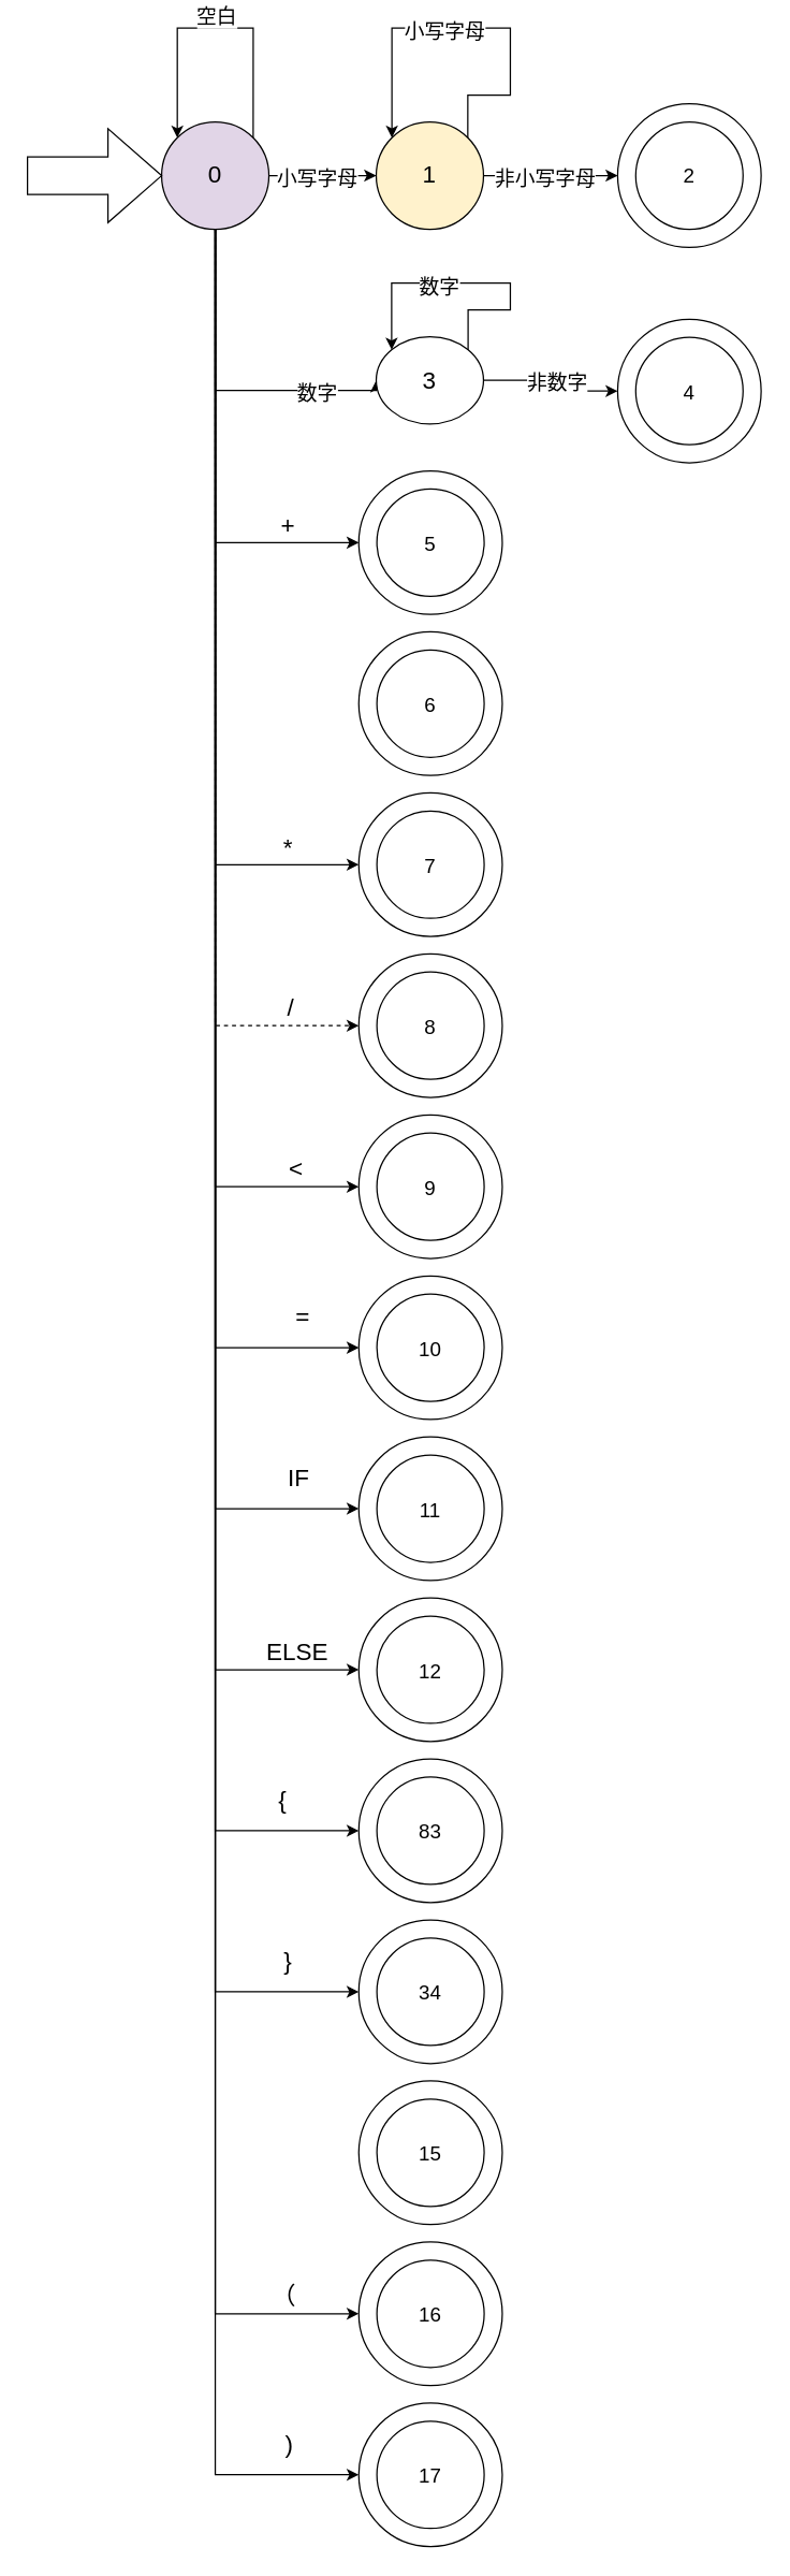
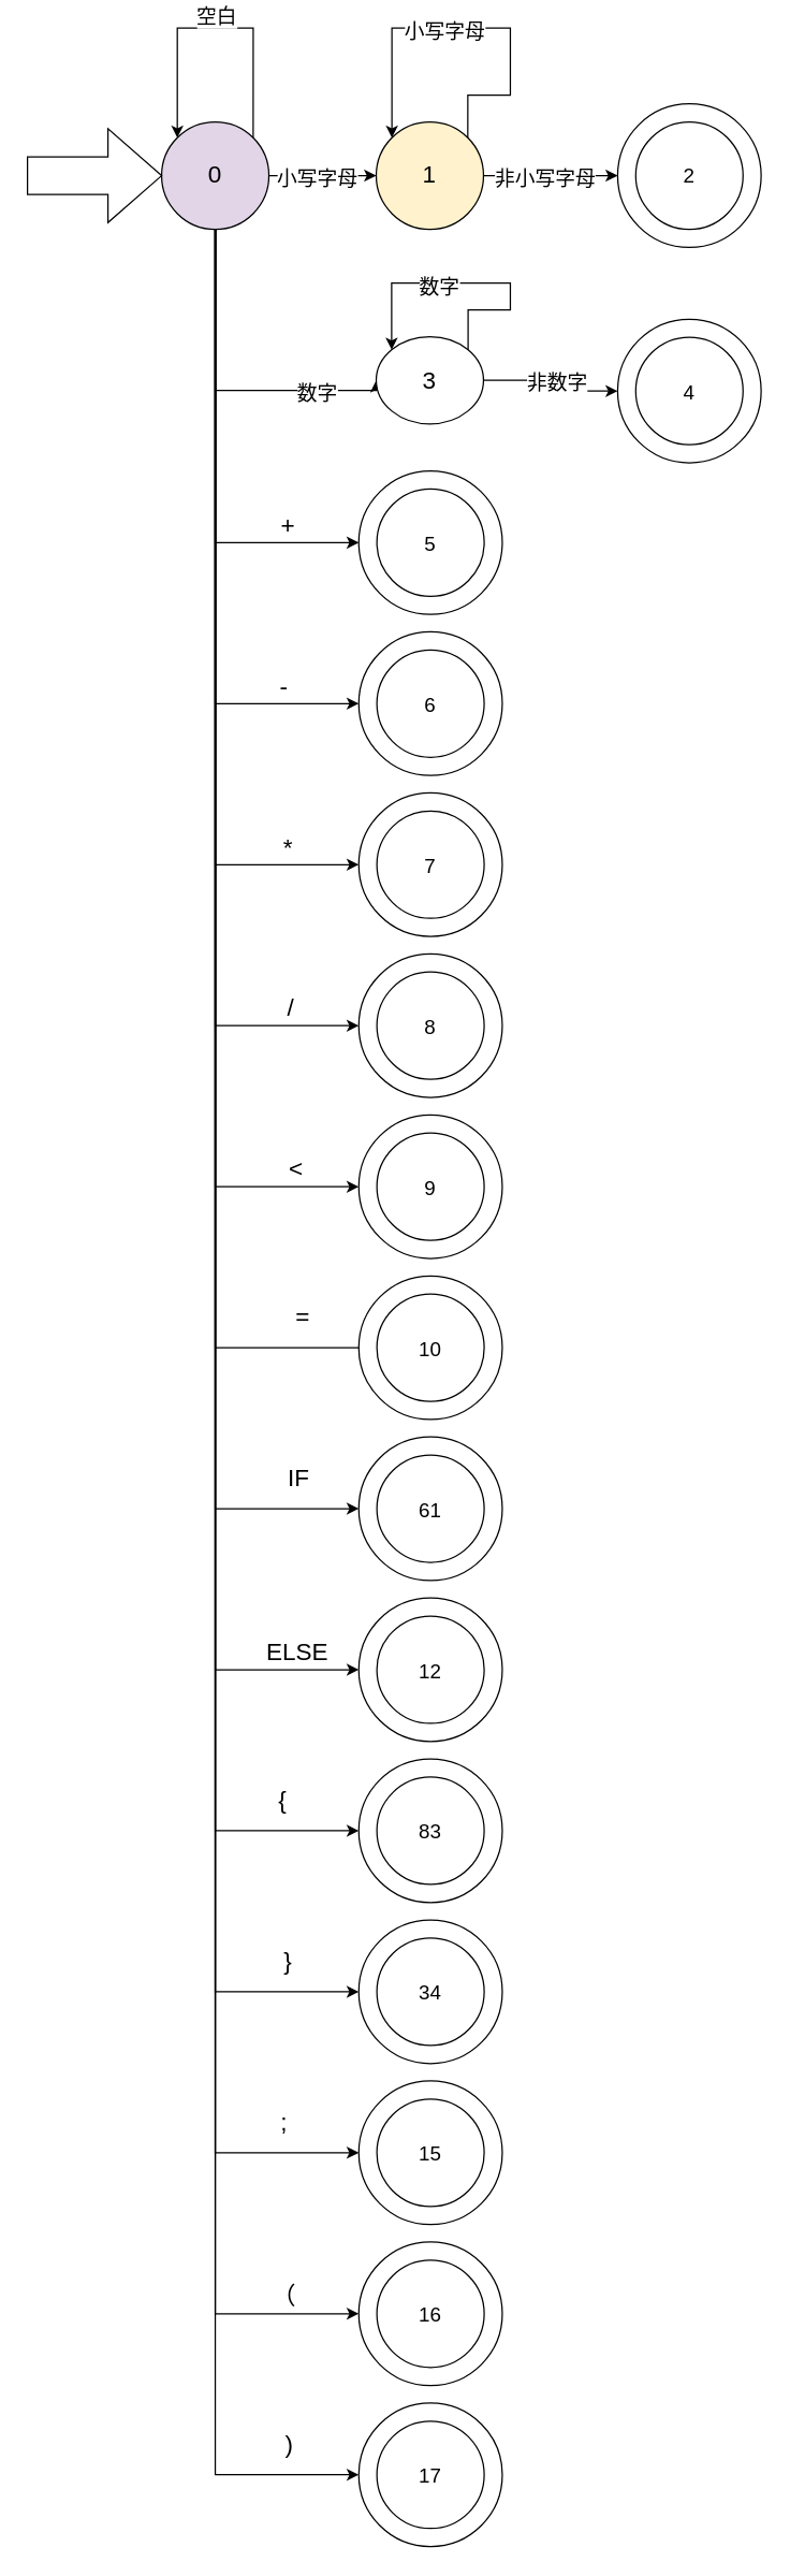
+ <mxCell id="8" style="edgeStyle=orthogonalEdgeStyle;rounded=0;orthogonalLoop=1;jettySize=auto;html=1;entryX=0;entryY=0.5;entryDx=0;entryDy=0;fontFamily=Helvetica;fontSize=15;fontColor=default;labelBackgroundColor=default;resizable=0;" parent="1" source="32" target="54" edge="1"><mxGeometry relative="1" as="geometry"><Array as="points"><mxPoint x="160" y="524" /></Array></mxGeometry></mxCell>
+ <mxCell id="9" value="-" style="edgeLabel;html=1;align=center;verticalAlign=middle;resizable=0;points=[];strokeColor=default;fontFamily=Helvetica;fontSize=18;fontColor=default;fillColor=default;" parent="8" vertex="1" connectable="0"><mxGeometry x="0.709" y="1" relative="1" as="geometry"><mxPoint x="11" y="-12" as="offset" /></mxGeometry></mxCell>
- <mxCell id="12" style="edgeStyle=orthogonalEdgeStyle;rounded=0;orthogonalLoop=1;jettySize=auto;html=1;entryX=0;entryY=0.5;entryDx=0;entryDy=0;fontFamily=Helvetica;fontSize=18;fontColor=default;labelBackgroundColor=default;resizable=0;dashed=1;" parent="1" source="32" target="63" edge="1"><mxGeometry relative="1" as="geometry"><Array as="points"><mxPoint x="160" y="764" /></Array></mxGeometry></mxCell>
+ <mxCell id="12" style="edgeStyle=orthogonalEdgeStyle;rounded=0;orthogonalLoop=1;jettySize=auto;html=1;entryX=0;entryY=0.5;entryDx=0;entryDy=0;fontFamily=Helvetica;fontSize=18;fontColor=default;labelBackgroundColor=default;resizable=0;" parent="1" source="32" target="63" edge="1"><mxGeometry relative="1" as="geometry"><Array as="points"><mxPoint x="160" y="764" /></Array></mxGeometry></mxCell>
- <mxCell id="16" style="edgeStyle=orthogonalEdgeStyle;rounded=0;orthogonalLoop=1;jettySize=auto;html=1;entryX=0;entryY=0.5;entryDx=0;entryDy=0;fontFamily=Helvetica;fontSize=18;fontColor=default;labelBackgroundColor=default;resizable=0;" parent="1" source="32" target="69" edge="1"><mxGeometry relative="1" as="geometry"><Array as="points"><mxPoint x="160" y="1004" /></Array></mxGeometry></mxCell>
+ <mxCell id="16" style="edgeStyle=orthogonalEdgeStyle;rounded=0;orthogonalLoop=1;jettySize=auto;html=1;entryX=0;entryY=0.5;entryDx=0;entryDy=0;fontFamily=Helvetica;fontSize=18;fontColor=default;labelBackgroundColor=default;resizable=0;endArrow=none;" parent="1" source="32" target="69" edge="1"><mxGeometry relative="1" as="geometry"><Array as="points"><mxPoint x="160" y="1004" /></Array></mxGeometry></mxCell>
- <mxCell id="72" value="11" style="ellipse;whiteSpace=wrap;html=1;aspect=fixed;strokeColor=default;align=center;verticalAlign=middle;fontFamily=Helvetica;fontSize=15;fontColor=default;fillColor=none;labelBackgroundColor=default;resizable=0;" parent="70" vertex="1"><mxGeometry width="107" height="107" as="geometry" /></mxCell>
+ <mxCell id="72" value="61" style="ellipse;whiteSpace=wrap;html=1;aspect=fixed;strokeColor=default;align=center;verticalAlign=middle;fontFamily=Helvetica;fontSize=15;fontColor=default;fillColor=none;labelBackgroundColor=default;resizable=0;" parent="70" vertex="1"><mxGeometry width="107" height="107" as="geometry" /></mxCell>
+ <mxCell id="26" style="edgeStyle=orthogonalEdgeStyle;rounded=0;orthogonalLoop=1;jettySize=auto;html=1;entryX=0;entryY=0.5;entryDx=0;entryDy=0;fontFamily=Helvetica;fontSize=18;fontColor=default;labelBackgroundColor=default;resizable=0;" parent="1" source="32" target="84" edge="1"><mxGeometry relative="1" as="geometry"><Array as="points"><mxPoint x="160" y="1604" /></Array></mxGeometry></mxCell>
+ <mxCell id="27" value=";" style="edgeLabel;html=1;align=center;verticalAlign=middle;resizable=0;points=[];fontFamily=Helvetica;fontSize=18;fontColor=default;labelBackgroundColor=default;fillColor=none;gradientColor=none;" parent="26" vertex="1" connectable="0"><mxGeometry x="0.926" y="3" relative="1" as="geometry"><mxPoint y="-20" as="offset" /></mxGeometry></mxCell>
